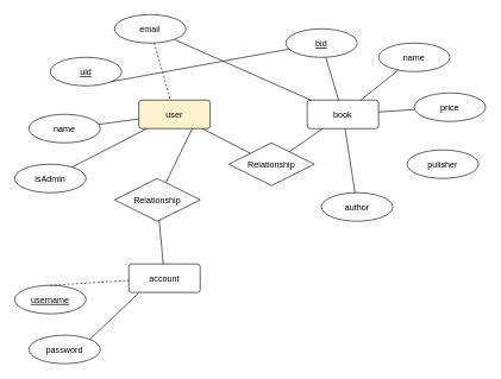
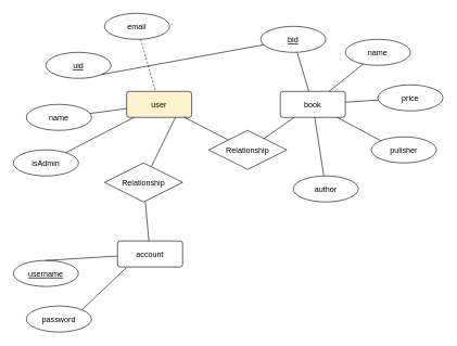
- <mxCell id="27" value="" style="endArrow=none;rounded=0;" edge="1" parent="1" source="3" target="31"><mxGeometry relative="1" as="geometry"><mxPoint x="504" y="170" as="sourcePoint" /><mxPoint x="485.957" y="109.858" as="targetPoint" /></mxGeometry></mxCell>
+ <mxCell id="27" value="" style="endArrow=none;rounded=0;entryX=0;entryY=0;entryDx=0;entryDy=0;" edge="1" parent="1" source="3" target="10"><mxGeometry relative="1" as="geometry"><mxPoint x="504" y="170" as="sourcePoint" /><mxPoint x="485.957" y="109.858" as="targetPoint" /></mxGeometry></mxCell>
- <mxCell id="15" value="" style="endArrow=none;rounded=0;exitX=0.5;exitY=0;exitDx=0;exitDy=0;dashed=1;" edge="1" parent="1" source="13" target="12"><mxGeometry relative="1" as="geometry"><mxPoint x="-10" y="330" as="sourcePoint" /><mxPoint x="150" y="330" as="targetPoint" /></mxGeometry></mxCell>
+ <mxCell id="15" value="" style="endArrow=none;rounded=0;exitX=0.5;exitY=0;exitDx=0;exitDy=0;" edge="1" parent="1" source="13" target="12"><mxGeometry relative="1" as="geometry"><mxPoint x="-10" y="330" as="sourcePoint" /><mxPoint x="150" y="330" as="targetPoint" /></mxGeometry></mxCell>
